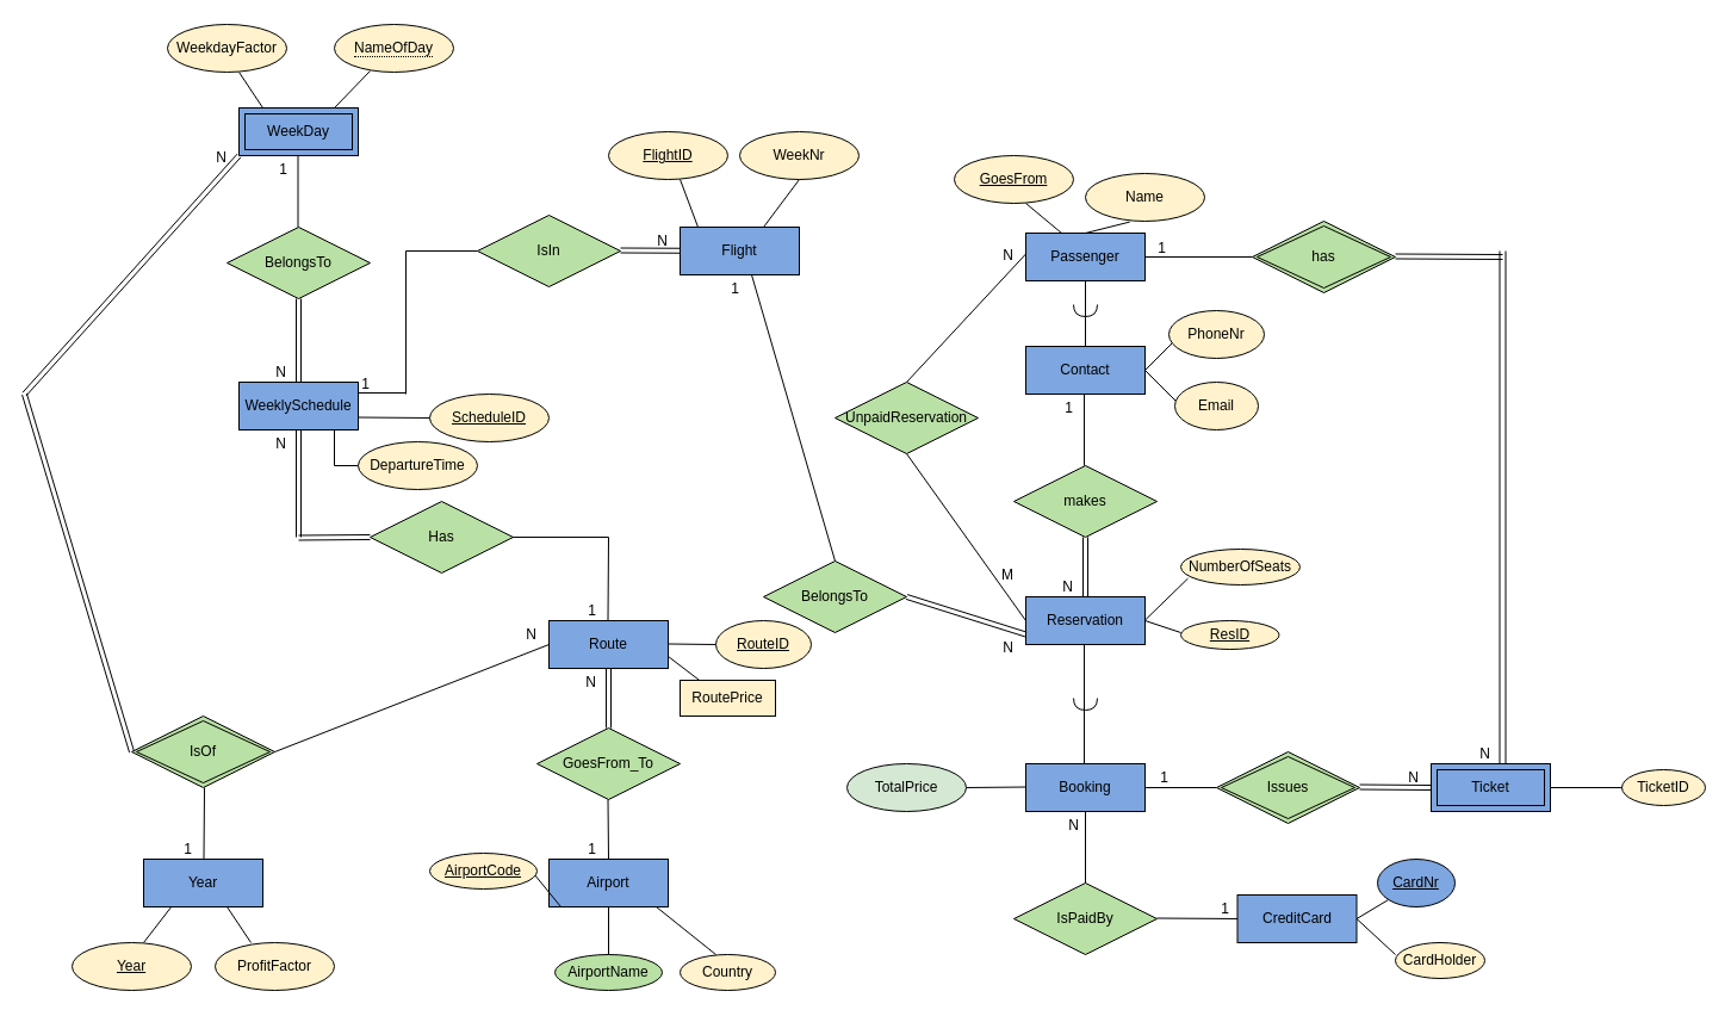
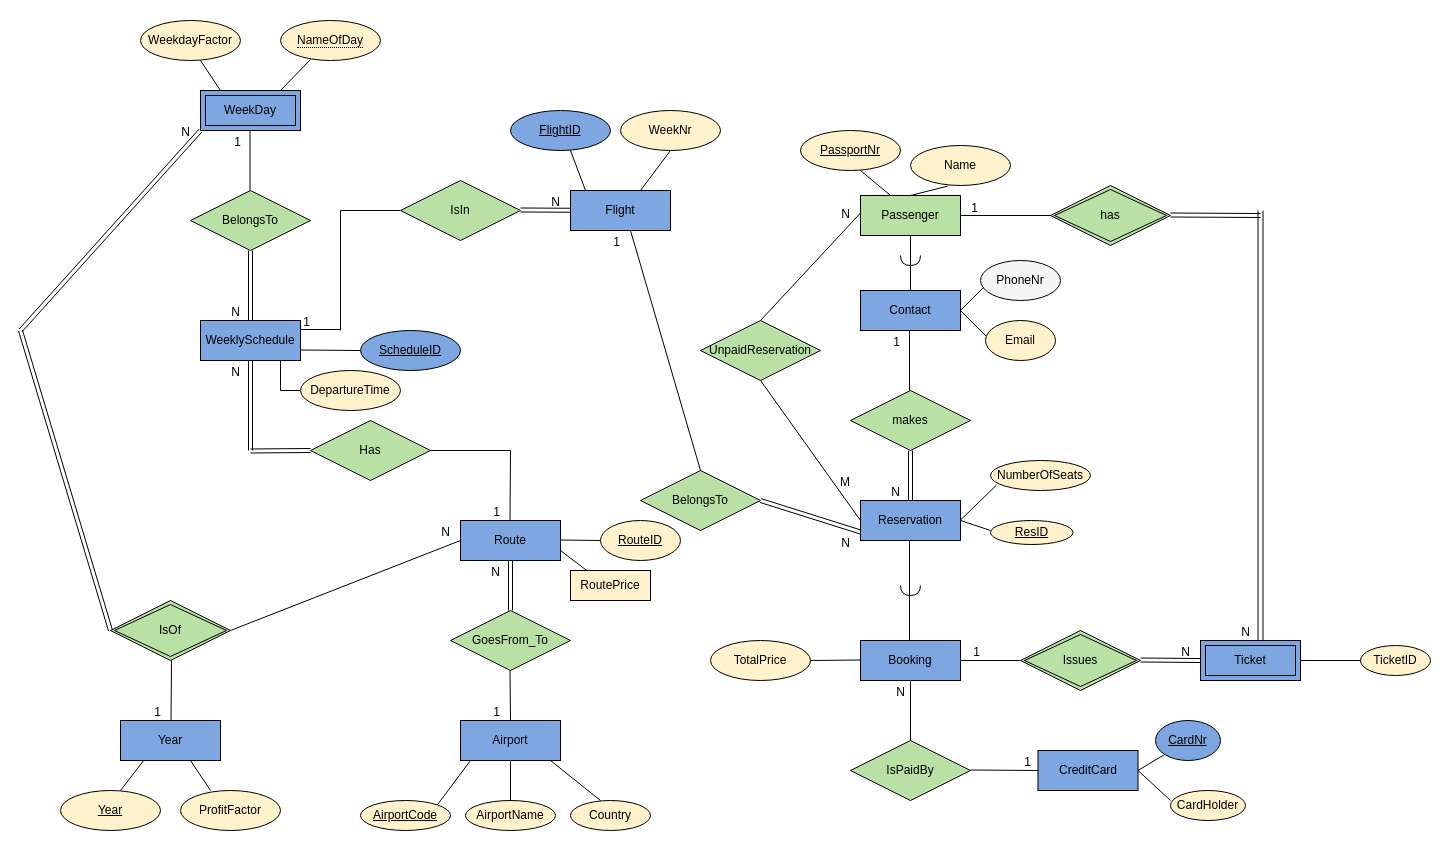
- <mxCell id="109" value="FlightID" style="ellipse;whiteSpace=wrap;html=1;align=center;fontStyle=4;fillColor=#FFF2CC;" parent="1" vertex="1"><mxGeometry x="510" y="110" width="100" height="40" as="geometry" /></mxCell>
+ <mxCell id="109" value="FlightID" style="ellipse;whiteSpace=wrap;html=1;align=center;fontStyle=4;fillColor=#7ea6e0;" parent="1" vertex="1"><mxGeometry x="510" y="110" width="100" height="40" as="geometry" /></mxCell>
- <mxCell id="3" value="&lt;u&gt;GoesFrom&lt;/u&gt;" style="ellipse;whiteSpace=wrap;html=1;align=center;fillColor=#FFF2CC;" parent="1" vertex="1"><mxGeometry x="800" y="130" width="100" height="40" as="geometry" /></mxCell>
+ <mxCell id="3" value="&lt;u&gt;PassportNr&lt;/u&gt;" style="ellipse;whiteSpace=wrap;html=1;align=center;fillColor=#FFF2CC;" parent="1" vertex="1"><mxGeometry x="800" y="130" width="100" height="40" as="geometry" /></mxCell>
- <mxCell id="2" value="Passenger" style="whiteSpace=wrap;html=1;align=center;strokeColor=#000000;fillColor=#7EA6E0;" parent="1" vertex="1"><mxGeometry x="860" y="195" width="100" height="40" as="geometry" /></mxCell>
+ <mxCell id="2" value="Passenger" style="whiteSpace=wrap;html=1;align=center;strokeColor=#000000;fillColor=#b9e0a5;" parent="1" vertex="1"><mxGeometry x="860" y="195" width="100" height="40" as="geometry" /></mxCell>
- <mxCell id="12" value="PhoneNr" style="ellipse;whiteSpace=wrap;html=1;align=center;fillColor=#FFF2CC;" parent="1" vertex="1"><mxGeometry x="980" y="260" width="80" height="40" as="geometry" /></mxCell>
+ <mxCell id="12" value="PhoneNr" style="ellipse;whiteSpace=wrap;html=1;align=center;fillColor=#f5f5f5;" parent="1" vertex="1"><mxGeometry x="980" y="260" width="80" height="40" as="geometry" /></mxCell>
- <mxCell id="98" value="ScheduleID" style="ellipse;whiteSpace=wrap;html=1;align=center;fontStyle=4;fillColor=#FFF2CC;" parent="1" vertex="1"><mxGeometry x="360" y="330" width="100" height="40" as="geometry" /></mxCell>
+ <mxCell id="98" value="ScheduleID" style="ellipse;whiteSpace=wrap;html=1;align=center;fontStyle=4;fillColor=#7ea6e0;" parent="1" vertex="1"><mxGeometry x="360" y="330" width="100" height="40" as="geometry" /></mxCell>
- <mxCell id="50" value="TotalPrice" style="ellipse;whiteSpace=wrap;html=1;align=center;fillColor=#d5e8d4;" parent="1" vertex="1"><mxGeometry x="710" y="640" width="100" height="40" as="geometry" /></mxCell>
+ <mxCell id="50" value="TotalPrice" style="ellipse;whiteSpace=wrap;html=1;align=center;fillColor=#FFF2CC;" parent="1" vertex="1"><mxGeometry x="710" y="640" width="100" height="40" as="geometry" /></mxCell>
- <mxCell id="67" value="&lt;u&gt;AirportCode&lt;/u&gt;" style="ellipse;whiteSpace=wrap;html=1;align=center;fillColor=#FFF2CC;" parent="1" vertex="1"><mxGeometry x="360" y="715" width="90" height="30" as="geometry" /></mxCell>
+ <mxCell id="67" value="&lt;u&gt;AirportCode&lt;/u&gt;" style="ellipse;whiteSpace=wrap;html=1;align=center;fillColor=#FFF2CC;" parent="1" vertex="1"><mxGeometry x="360" y="800" width="90" height="30" as="geometry" /></mxCell>
- <mxCell id="68" value="AirportName" style="ellipse;whiteSpace=wrap;html=1;align=center;fillColor=#b9e0a5;" parent="1" vertex="1"><mxGeometry x="465" y="800" width="90" height="30" as="geometry" /></mxCell>
+ <mxCell id="68" value="AirportName" style="ellipse;whiteSpace=wrap;html=1;align=center;fillColor=#FFF2CC;" parent="1" vertex="1"><mxGeometry x="465" y="800" width="90" height="30" as="geometry" /></mxCell>
